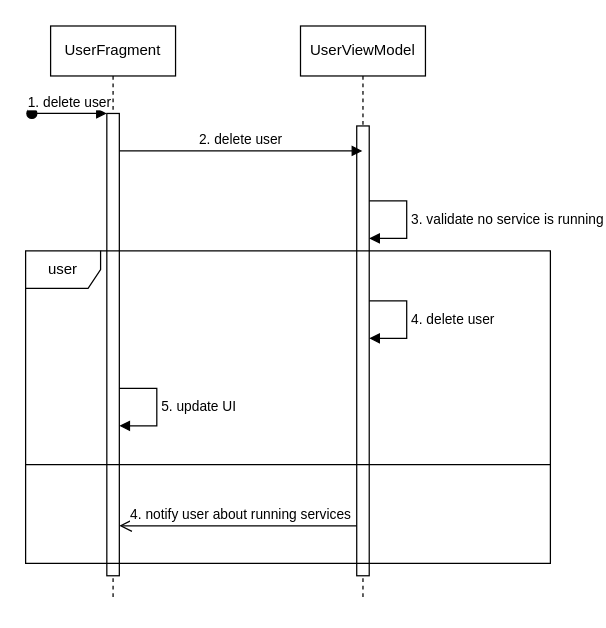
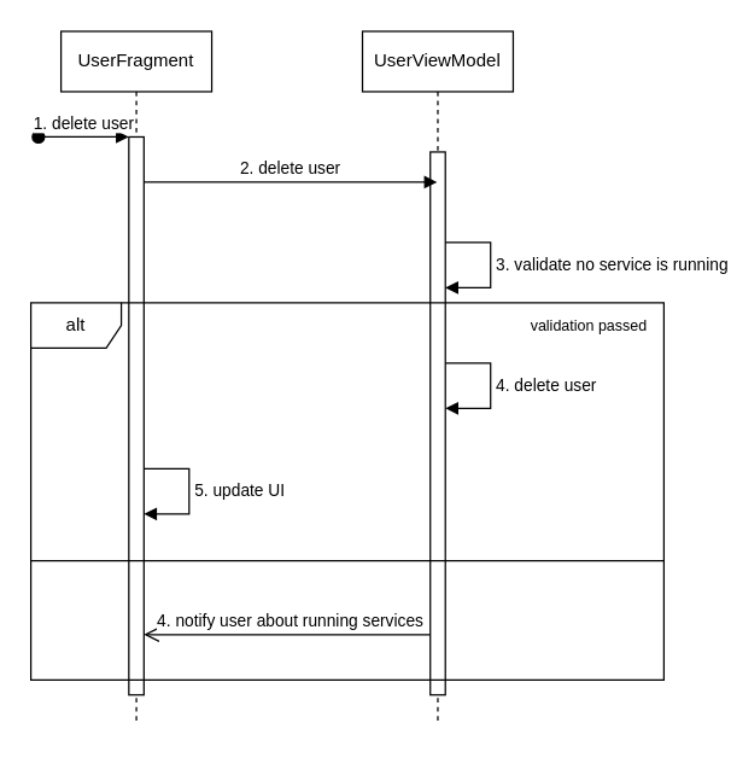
- <mxCell id="12" value="user" style="shape=umlFrame;whiteSpace=wrap;html=1;pointerEvents=0;" vertex="1" parent="1"><mxGeometry x="20" y="200" width="420" height="250" as="geometry" /></mxCell>
+ <mxCell id="12" value="alt" style="shape=umlFrame;whiteSpace=wrap;html=1;pointerEvents=0;" vertex="1" parent="1"><mxGeometry x="20" y="200" width="420" height="250" as="geometry" /></mxCell>
+ <mxCell id="13" value="&lt;font style=&quot;font-size: 10px;&quot;&gt;validation passed&lt;/font&gt;" style="text;html=1;align=center;verticalAlign=middle;resizable=0;points=[];autosize=1;strokeColor=none;fillColor=none;" vertex="1" parent="1"><mxGeometry x="340" y="200" width="100" height="30" as="geometry" /></mxCell>
